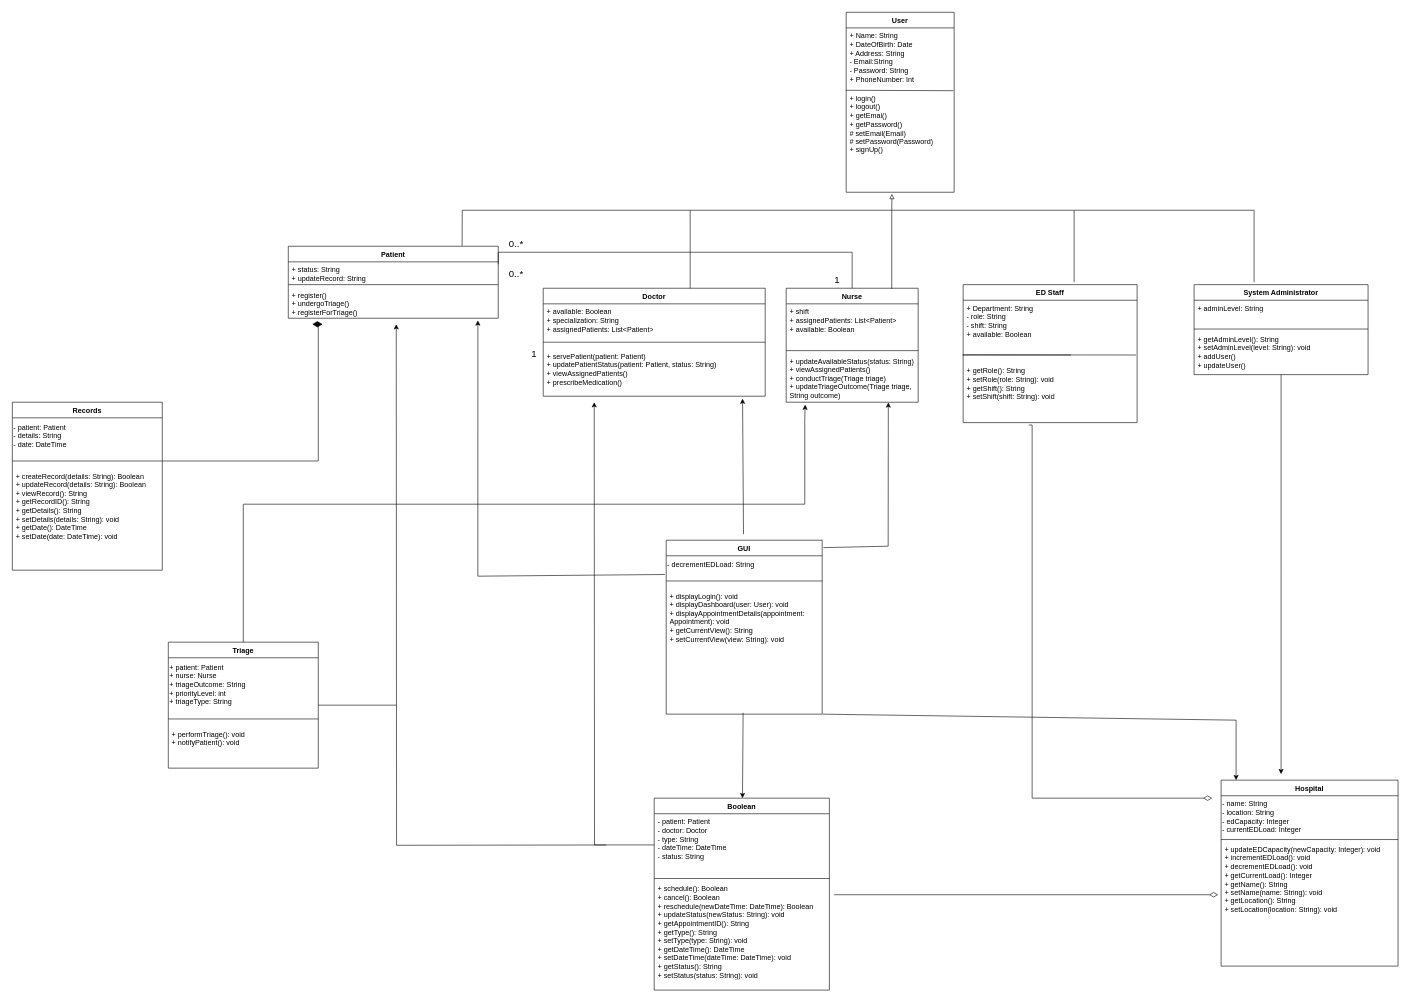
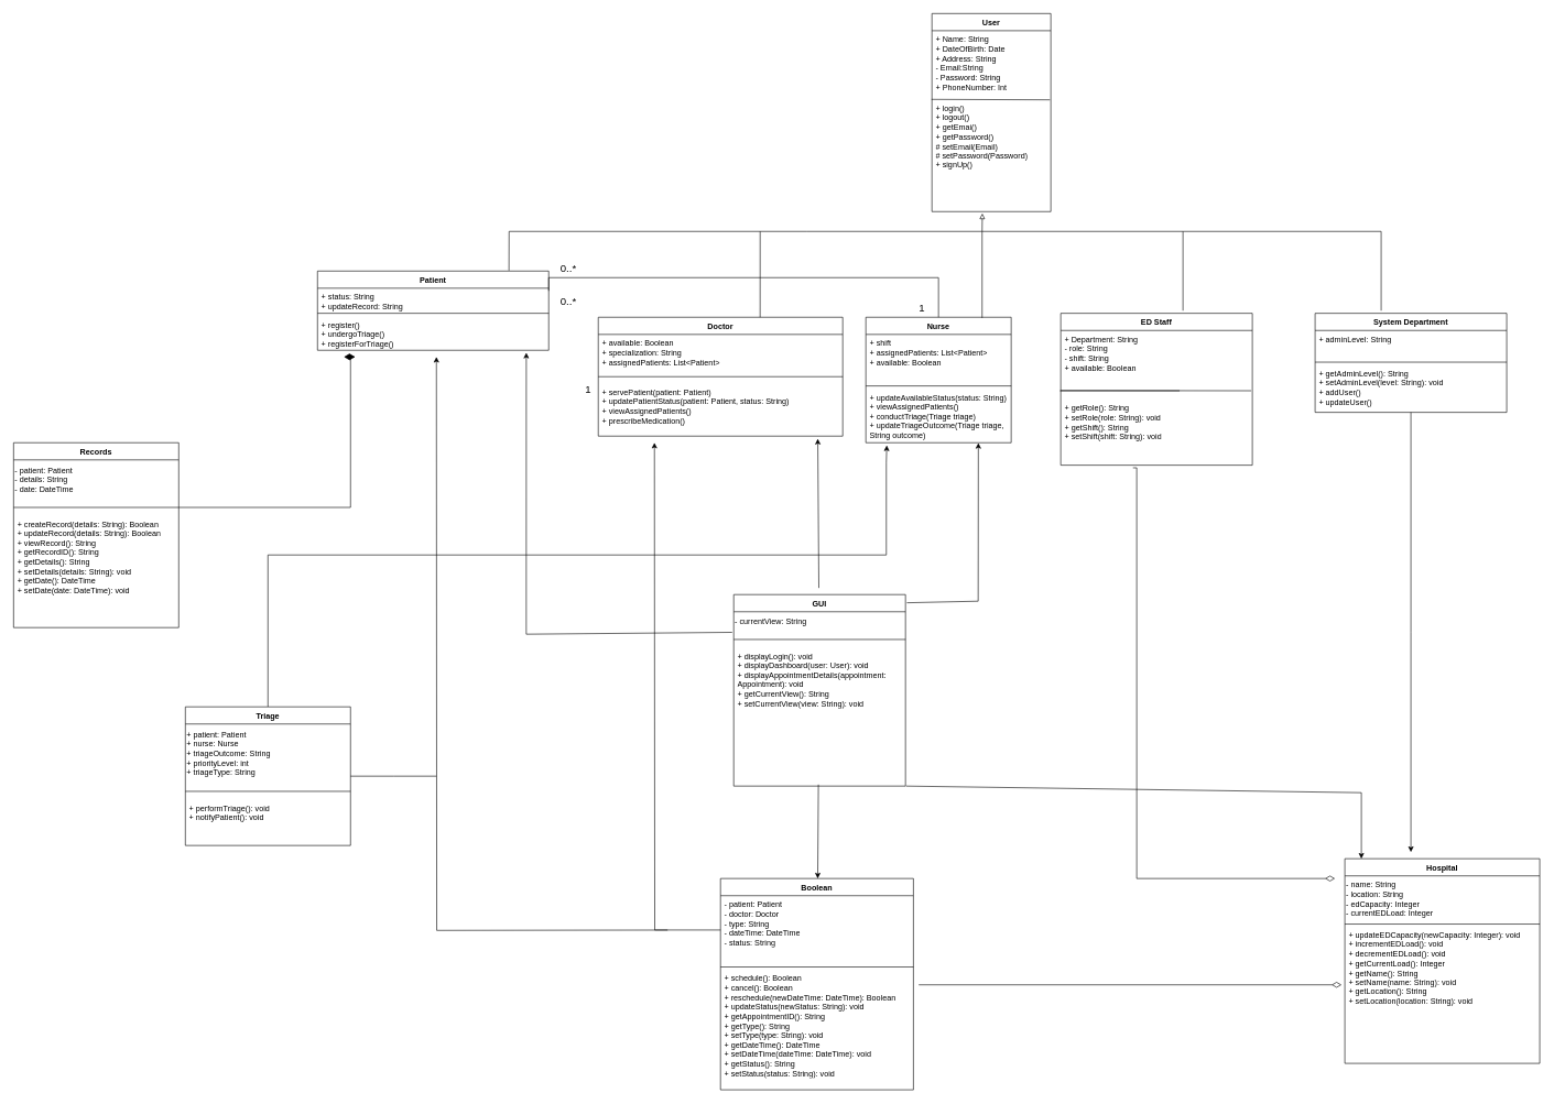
- <mxCell id="16" value="System Administrator" style="swimlane;fontStyle=1;align=center;verticalAlign=top;childLayout=stackLayout;horizontal=1;startSize=26;horizontalStack=0;resizeParent=1;resizeParentMax=0;resizeLast=0;collapsible=1;marginBottom=0;whiteSpace=wrap;html=1;" parent="1" vertex="1"><mxGeometry x="1990" y="474" width="290" height="150" as="geometry" /></mxCell>
+ <mxCell id="16" value="System Department" style="swimlane;fontStyle=1;align=center;verticalAlign=top;childLayout=stackLayout;horizontal=1;startSize=26;horizontalStack=0;resizeParent=1;resizeParentMax=0;resizeLast=0;collapsible=1;marginBottom=0;whiteSpace=wrap;html=1;" parent="1" vertex="1"><mxGeometry x="1990" y="474" width="290" height="150" as="geometry" /></mxCell>
- <mxCell id="55" value="- decrementEDLoad: String" style="text;html=1;align=left;verticalAlign=middle;resizable=0;points=[];autosize=1;strokeColor=none;fillColor=none;" parent="54" vertex="1"><mxGeometry y="26" width="260" height="30" as="geometry" /></mxCell>
+ <mxCell id="55" value="- currentView: String" style="text;html=1;align=left;verticalAlign=middle;resizable=0;points=[];autosize=1;strokeColor=none;fillColor=none;" parent="54" vertex="1"><mxGeometry y="26" width="260" height="30" as="geometry" /></mxCell>
